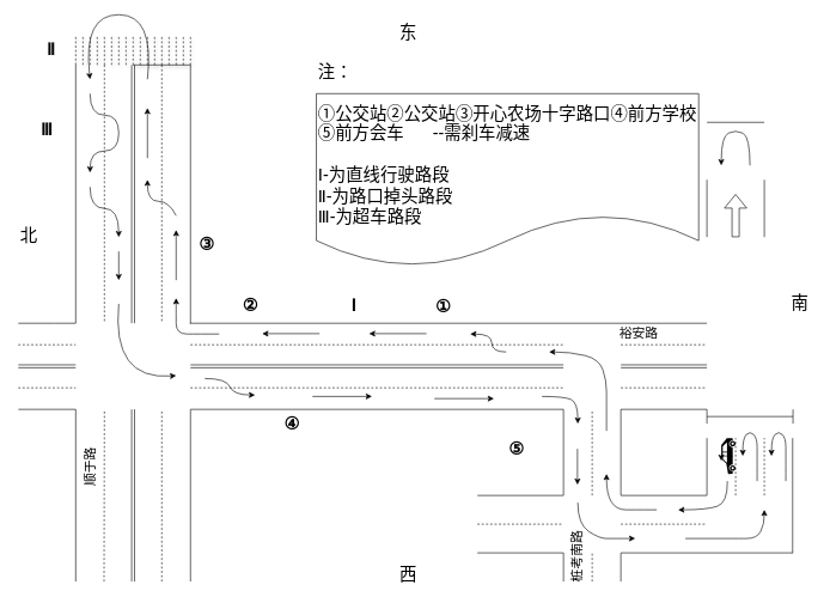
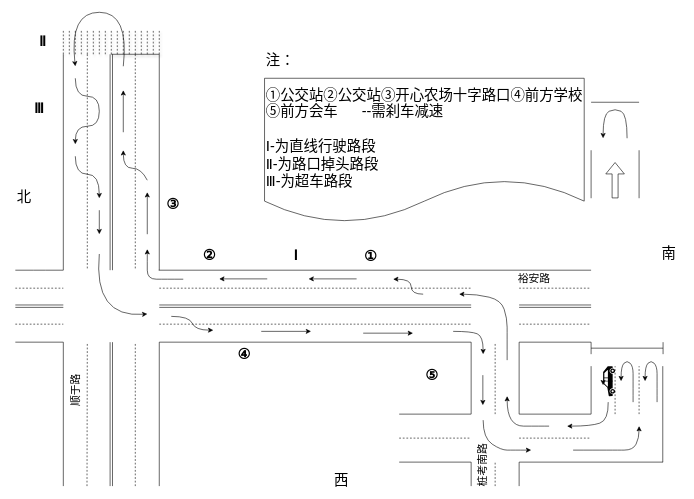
- <mxCell id="2" value="&lt;font style=&quot;font-size: 24px&quot;&gt;东&lt;/font&gt;" style="text;html=1;strokeColor=none;fillColor=none;align=center;verticalAlign=middle;whiteSpace=wrap;rounded=0;" vertex="1" parent="1"><mxGeometry x="544" y="30" width="50" height="30" as="geometry" /></mxCell>
